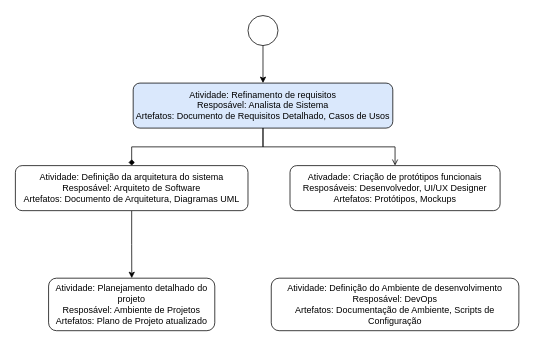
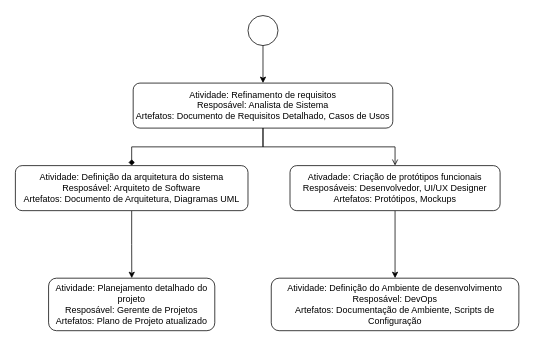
- <mxCell id="6" value="Atividade: Refinamento de requisitos&lt;div&gt;Resposável: Analista de Sistema&lt;br&gt;&lt;/div&gt;&lt;div&gt;Artefatos: Documento de Requisitos Detalhado, Casos de Usos&lt;/div&gt;" style="rounded=1;whiteSpace=wrap;html=1;fillColor=#dae8fc;" vertex="1" parent="1"><mxGeometry x="177" y="110" width="346" height="60" as="geometry" /></mxCell>
+ <mxCell id="6" value="Atividade: Refinamento de requisitos&lt;div&gt;Resposável: Analista de Sistema&lt;br&gt;&lt;/div&gt;&lt;div&gt;Artefatos: Documento de Requisitos Detalhado, Casos de Usos&lt;/div&gt;" style="rounded=1;whiteSpace=wrap;html=1;" vertex="1" parent="1"><mxGeometry x="177" y="110" width="346" height="60" as="geometry" /></mxCell>
+ <mxCell id="9" value="" style="edgeStyle=orthogonalEdgeStyle;rounded=0;orthogonalLoop=1;jettySize=auto;html=1;" edge="1" parent="1" source="10" target="12"><mxGeometry relative="1" as="geometry" /></mxCell>
- <mxCell id="11" value="Atividade: Planejamento detalhado do projeto&lt;div&gt;Resposável: Ambiente de Projetos&lt;/div&gt;&lt;div&gt;Artefatos: Plano de Projeto atualizado&lt;/div&gt;" style="rounded=1;whiteSpace=wrap;html=1;" vertex="1" parent="1"><mxGeometry x="64.25" y="370" width="221.5" height="70" as="geometry" /></mxCell>
+ <mxCell id="11" value="Atividade: Planejamento detalhado do projeto&lt;div&gt;Resposável: Gerente de Projetos&lt;/div&gt;&lt;div&gt;Artefatos: Plano de Projeto atualizado&lt;/div&gt;" style="rounded=1;whiteSpace=wrap;html=1;" vertex="1" parent="1"><mxGeometry x="64.25" y="370" width="221.5" height="70" as="geometry" /></mxCell>
